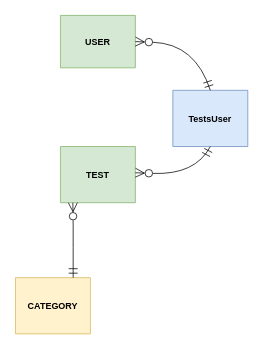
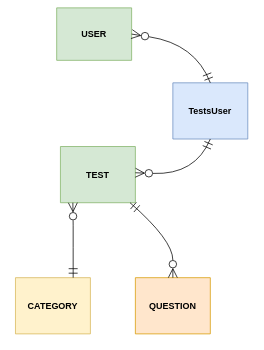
- <mxCell id="2" value="USER" style="shape=table;startSize=75;container=1;collapsible=0;childLayout=tableLayout;fixedRows=1;rowLines=1;fontStyle=1;align=center;resizeLast=1;fillColor=#d5e8d4;strokeColor=#82b366;" parent="1" vertex="1"><mxGeometry x="80" y="20" width="100" height="70" as="geometry" /></mxCell>
+ <mxCell id="2" value="USER" style="shape=table;startSize=75;container=1;collapsible=0;childLayout=tableLayout;fixedRows=1;rowLines=1;fontStyle=1;align=center;resizeLast=1;fillColor=#d5e8d4;strokeColor=#82b366;" parent="1" vertex="1"><mxGeometry x="75" y="10" width="100" height="70" as="geometry" /></mxCell>
- <mxCell id="8" value="TestsUser" style="shape=table;startSize=75;container=1;collapsible=0;childLayout=tableLayout;fixedRows=1;rowLines=1;fontStyle=1;align=center;resizeLast=1;fillColor=#dae8fc;strokeColor=#6c8ebf;" vertex="1" parent="1"><mxGeometry x="230" y="120" width="100" height="75" as="geometry" /></mxCell>
+ <mxCell id="8" value="TestsUser" style="shape=table;startSize=75;container=1;collapsible=0;childLayout=tableLayout;fixedRows=1;rowLines=1;fontStyle=1;align=center;resizeLast=1;fillColor=#dae8fc;strokeColor=#6c8ebf;" vertex="1" parent="1"><mxGeometry x="230" y="110" width="100" height="75" as="geometry" /></mxCell>
+ <mxCell id="7" value="" style="curved=1;startArrow=ERmandOne;startSize=10;;endArrow=ERzeroToMany;endSize=10;;exitX=0.929;exitY=1;entryX=0.5;entryY=0;endFill=0;" parent="1" source="3" target="5" edge="1"><mxGeometry relative="1" as="geometry"><Array as="points"><mxPoint x="230" y="320" /></Array></mxGeometry></mxCell>
+ <mxCell id="5" value="QUESTION" style="shape=table;startSize=75;container=1;collapsible=0;childLayout=tableLayout;fixedRows=1;rowLines=1;fontStyle=1;align=center;resizeLast=1;fillColor=#ffe6cc;strokeColor=#d79b00;" parent="1" vertex="1"><mxGeometry x="180" y="370" width="100" height="75" as="geometry" /></mxCell>
